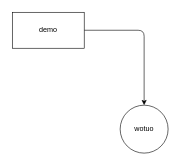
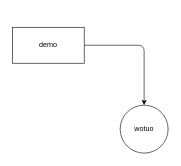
- <mxCell id="3" value="demo" style="whiteSpace=wrap;html=1;" parent="1" vertex="1"><mxGeometry x="20" y="20" width="120" height="60" as="geometry" /></mxCell>
+ <mxCell id="3" value="demo" style="whiteSpace=wrap;html=1;" parent="1" vertex="1"><mxGeometry x="20" y="45" width="120" height="60" as="geometry" /></mxCell>
